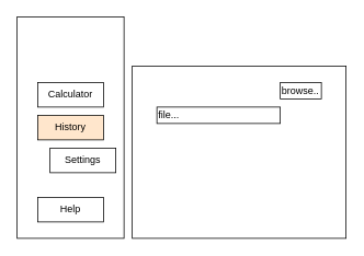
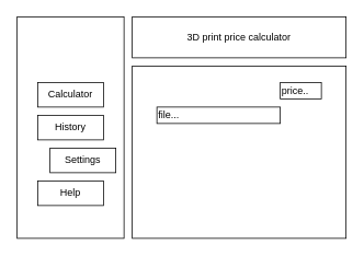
+ <mxCell id="4" value="3D print price calculator" style="rounded=0;whiteSpace=wrap;html=1;" vertex="1" parent="1"><mxGeometry x="160" y="20" width="260" height="50" as="geometry" /></mxCell>
- <mxCell id="10" value="browse.." style="rounded=0;whiteSpace=wrap;html=1;align=left;" vertex="1" parent="1"><mxGeometry x="340" y="100" width="50" height="20" as="geometry" /></mxCell>
+ <mxCell id="10" value="price.." style="rounded=0;whiteSpace=wrap;html=1;align=left;" vertex="1" parent="1"><mxGeometry x="340" y="100" width="50" height="20" as="geometry" /></mxCell>
- <mxCell id="7" value="History" style="rounded=0;whiteSpace=wrap;html=1;fillColor=#ffe6cc;" vertex="1" parent="1"><mxGeometry x="45" y="140" width="80" height="30" as="geometry" /></mxCell>
+ <mxCell id="7" value="History" style="rounded=0;whiteSpace=wrap;html=1;" vertex="1" parent="1"><mxGeometry x="45" y="140" width="80" height="30" as="geometry" /></mxCell>
- <mxCell id="5" value="Help" style="rounded=0;whiteSpace=wrap;html=1;" vertex="1" parent="1"><mxGeometry x="45" y="240" width="80" height="30" as="geometry" /></mxCell>
+ <mxCell id="5" value="Help" style="rounded=0;whiteSpace=wrap;html=1;" vertex="1" parent="1"><mxGeometry x="45" y="220" width="80" height="30" as="geometry" /></mxCell>
